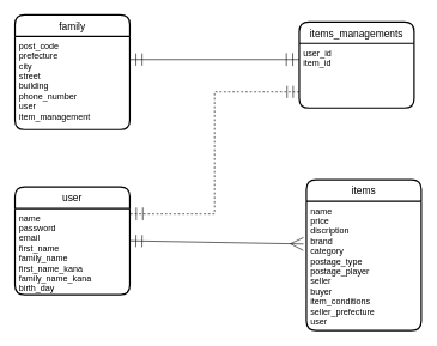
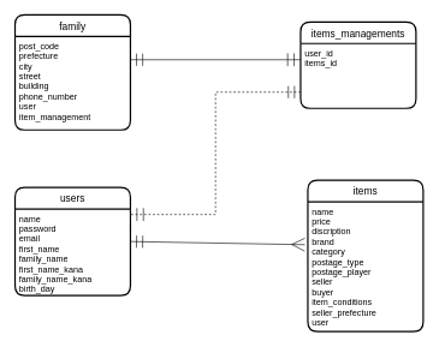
- <mxCell id="12" value="user_id&#10;item_id" style="align=left;strokeColor=none;fillColor=none;spacingLeft=4;fontSize=12;verticalAlign=top;resizable=0;rotatable=0;part=1;" vertex="1" parent="11"><mxGeometry y="30" width="160" height="90" as="geometry" /></mxCell>
+ <mxCell id="12" value="user_id&#10;items_id" style="align=left;strokeColor=none;fillColor=none;spacingLeft=4;fontSize=12;verticalAlign=top;resizable=0;rotatable=0;part=1;" vertex="1" parent="11"><mxGeometry y="30" width="160" height="90" as="geometry" /></mxCell>
- <mxCell id="5" value="user" style="swimlane;childLayout=stackLayout;horizontal=1;startSize=30;horizontalStack=0;rounded=1;fontSize=14;fontStyle=0;strokeWidth=2;resizeParent=0;resizeLast=1;shadow=0;dashed=0;align=center;" vertex="1" parent="1"><mxGeometry x="20" y="260" width="160" height="150" as="geometry" /></mxCell>
+ <mxCell id="5" value="users" style="swimlane;childLayout=stackLayout;horizontal=1;startSize=30;horizontalStack=0;rounded=1;fontSize=14;fontStyle=0;strokeWidth=2;resizeParent=0;resizeLast=1;shadow=0;dashed=0;align=center;" vertex="1" parent="1"><mxGeometry x="20" y="260" width="160" height="150" as="geometry" /></mxCell>
